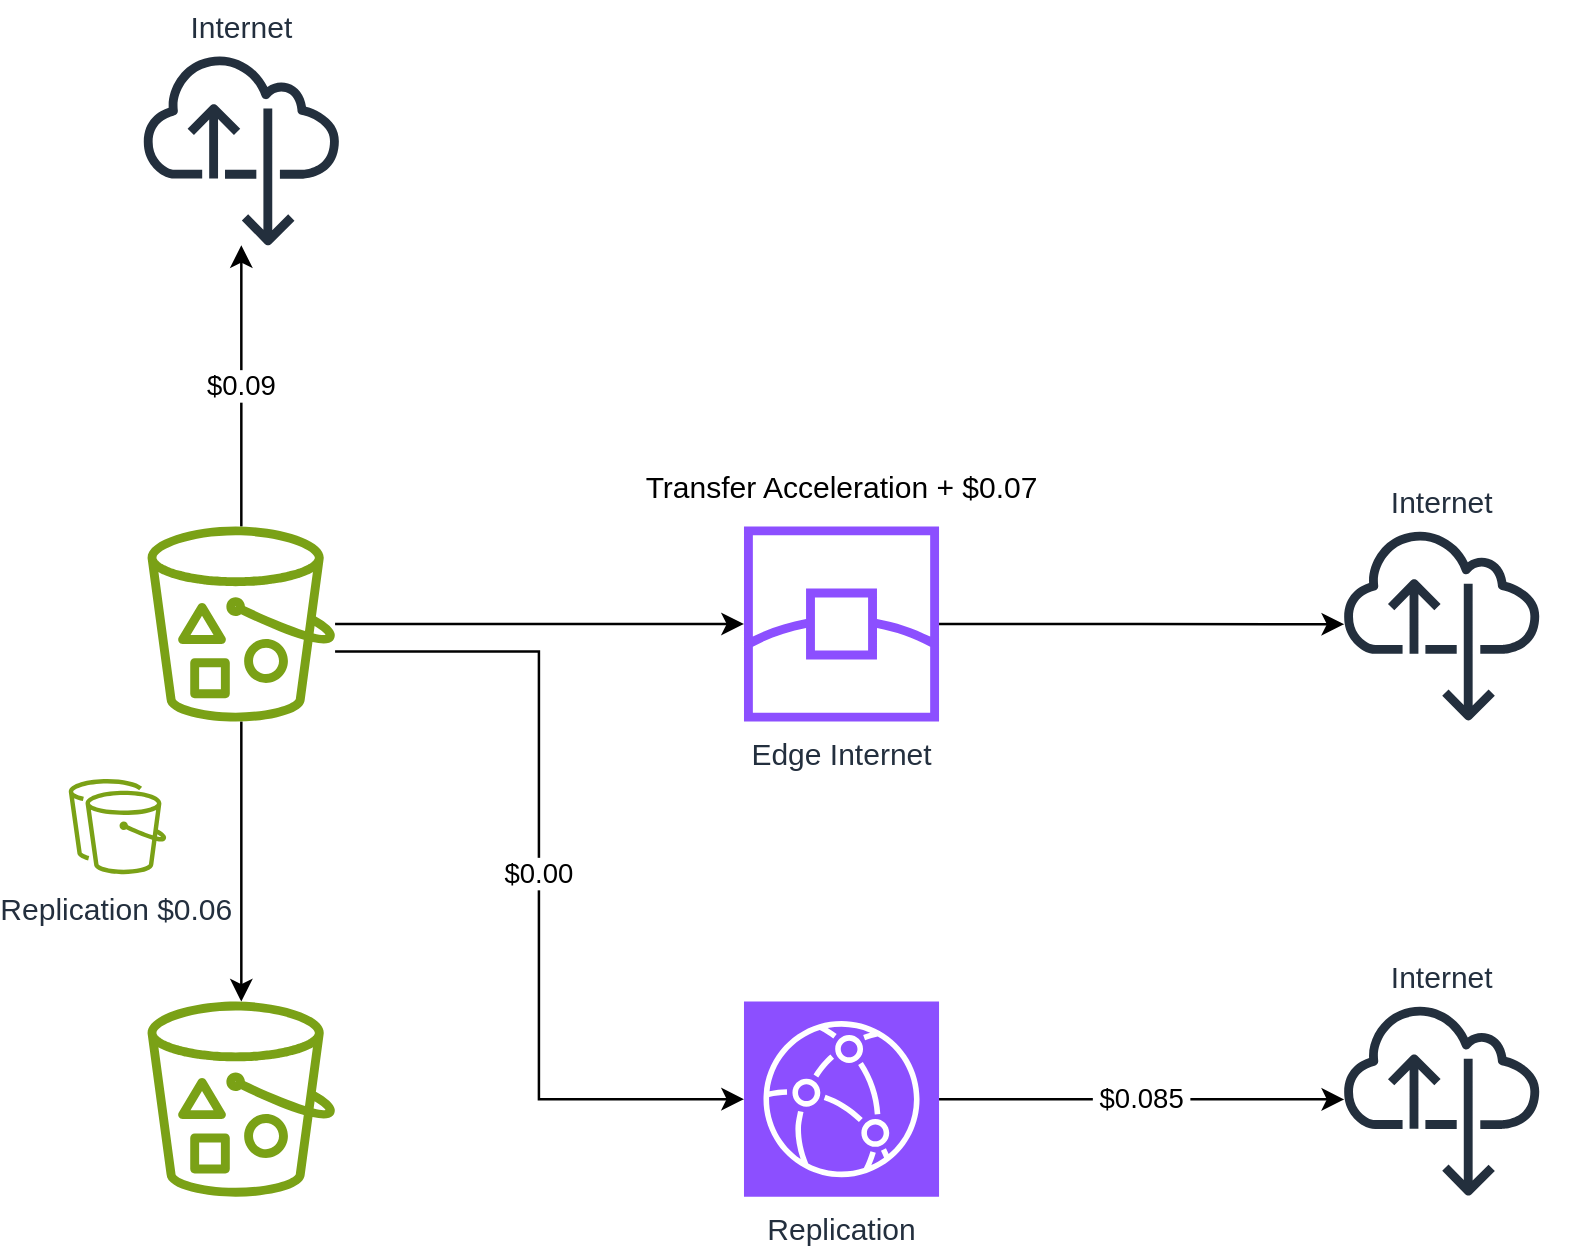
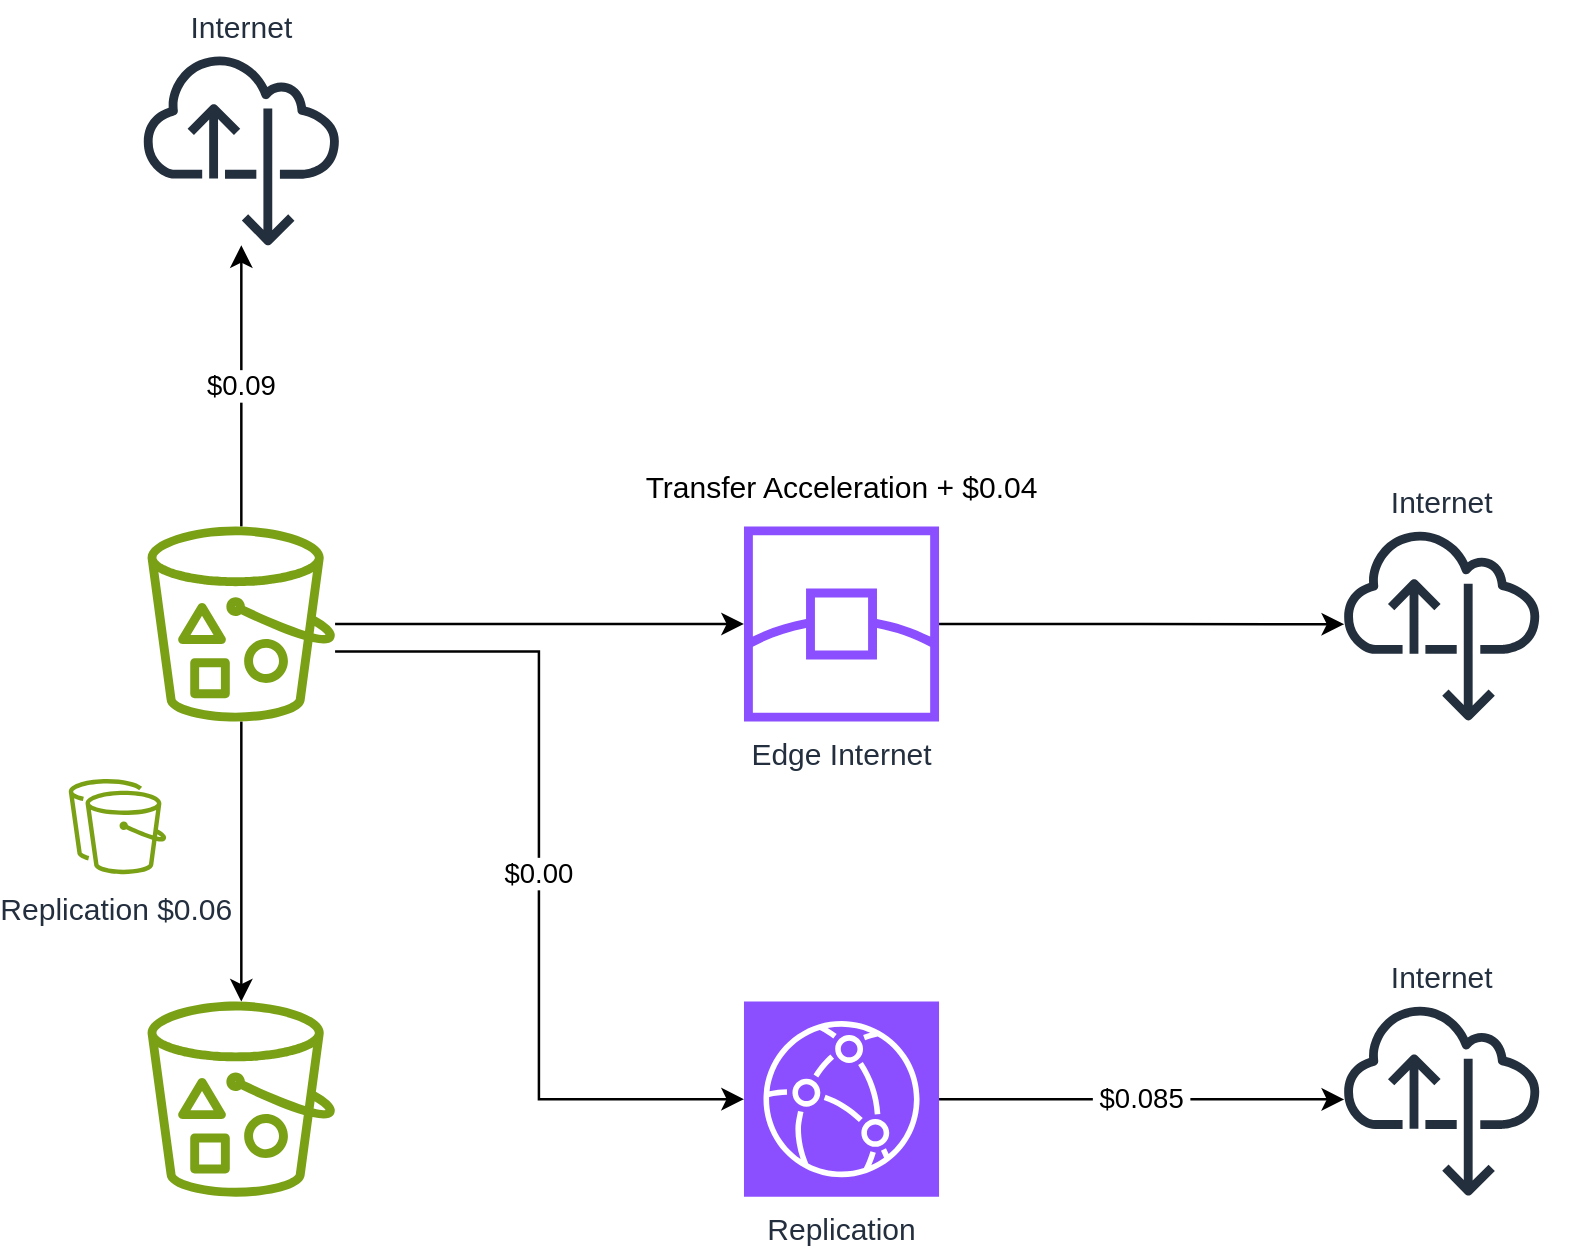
- <mxCell id="16" value="Transfer Acceleration + $0.07" style="text;html=1;align=center;verticalAlign=middle;resizable=0;points=[];autosize=1;strokeColor=none;fillColor=none;" vertex="1" parent="1"><mxGeometry x="239" y="180" width="180" height="30" as="geometry" /></mxCell>
+ <mxCell id="16" value="Transfer Acceleration + $0.04" style="text;html=1;align=center;verticalAlign=middle;resizable=0;points=[];autosize=1;strokeColor=none;fillColor=none;" vertex="1" parent="1"><mxGeometry x="239" y="180" width="180" height="30" as="geometry" /></mxCell>
